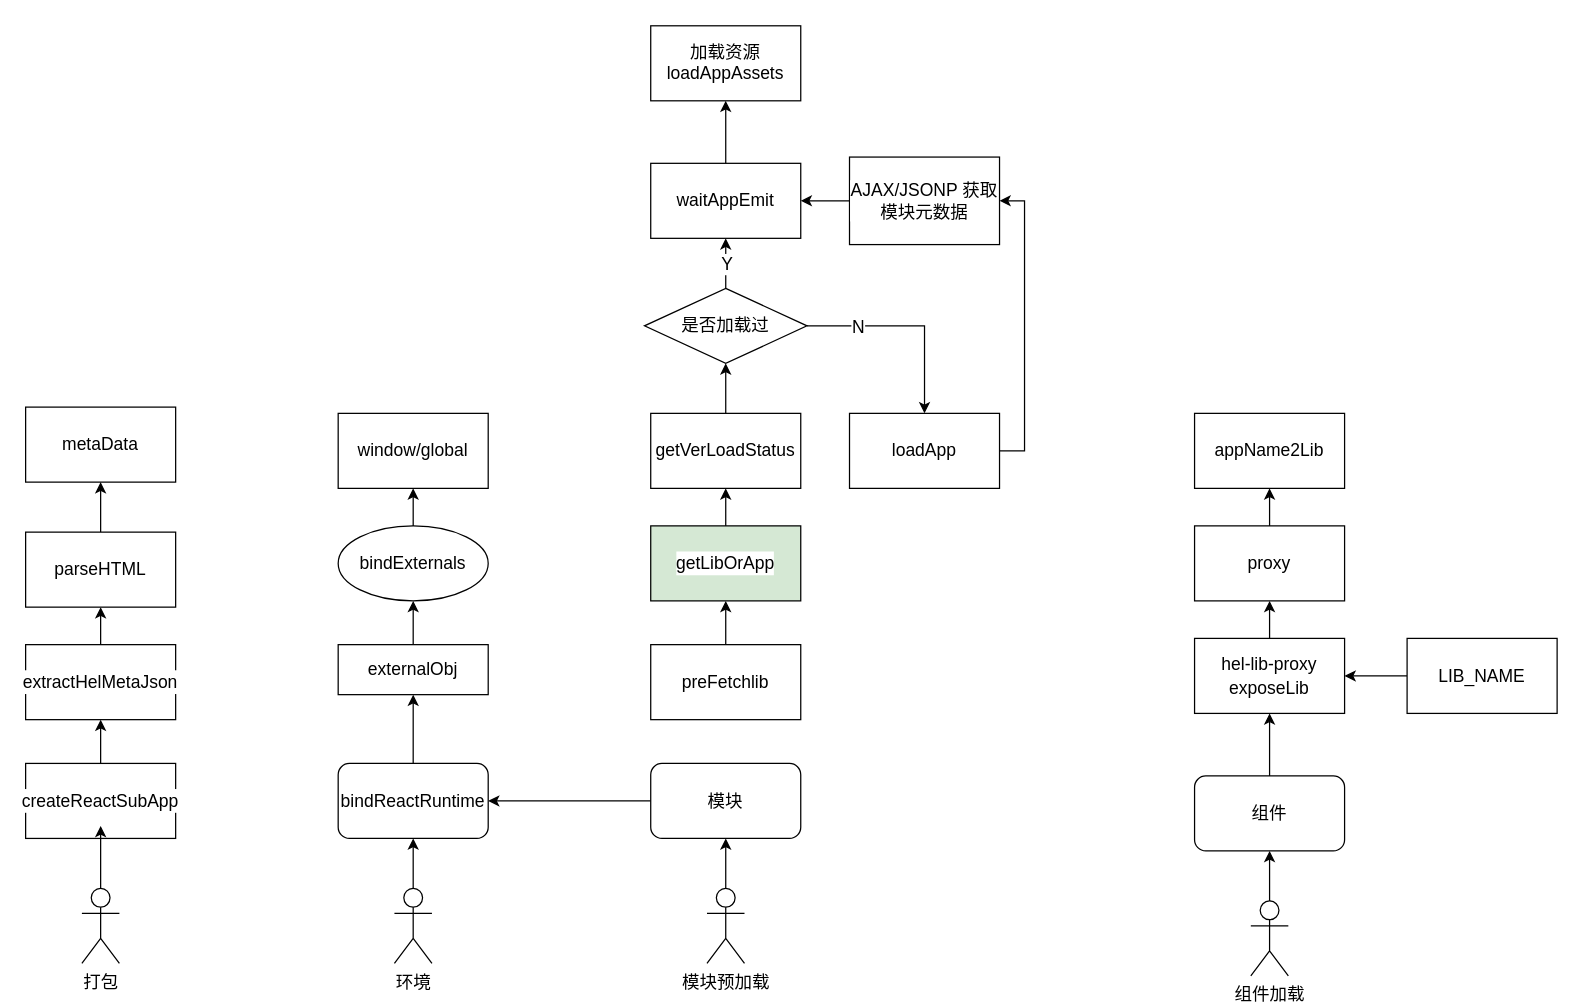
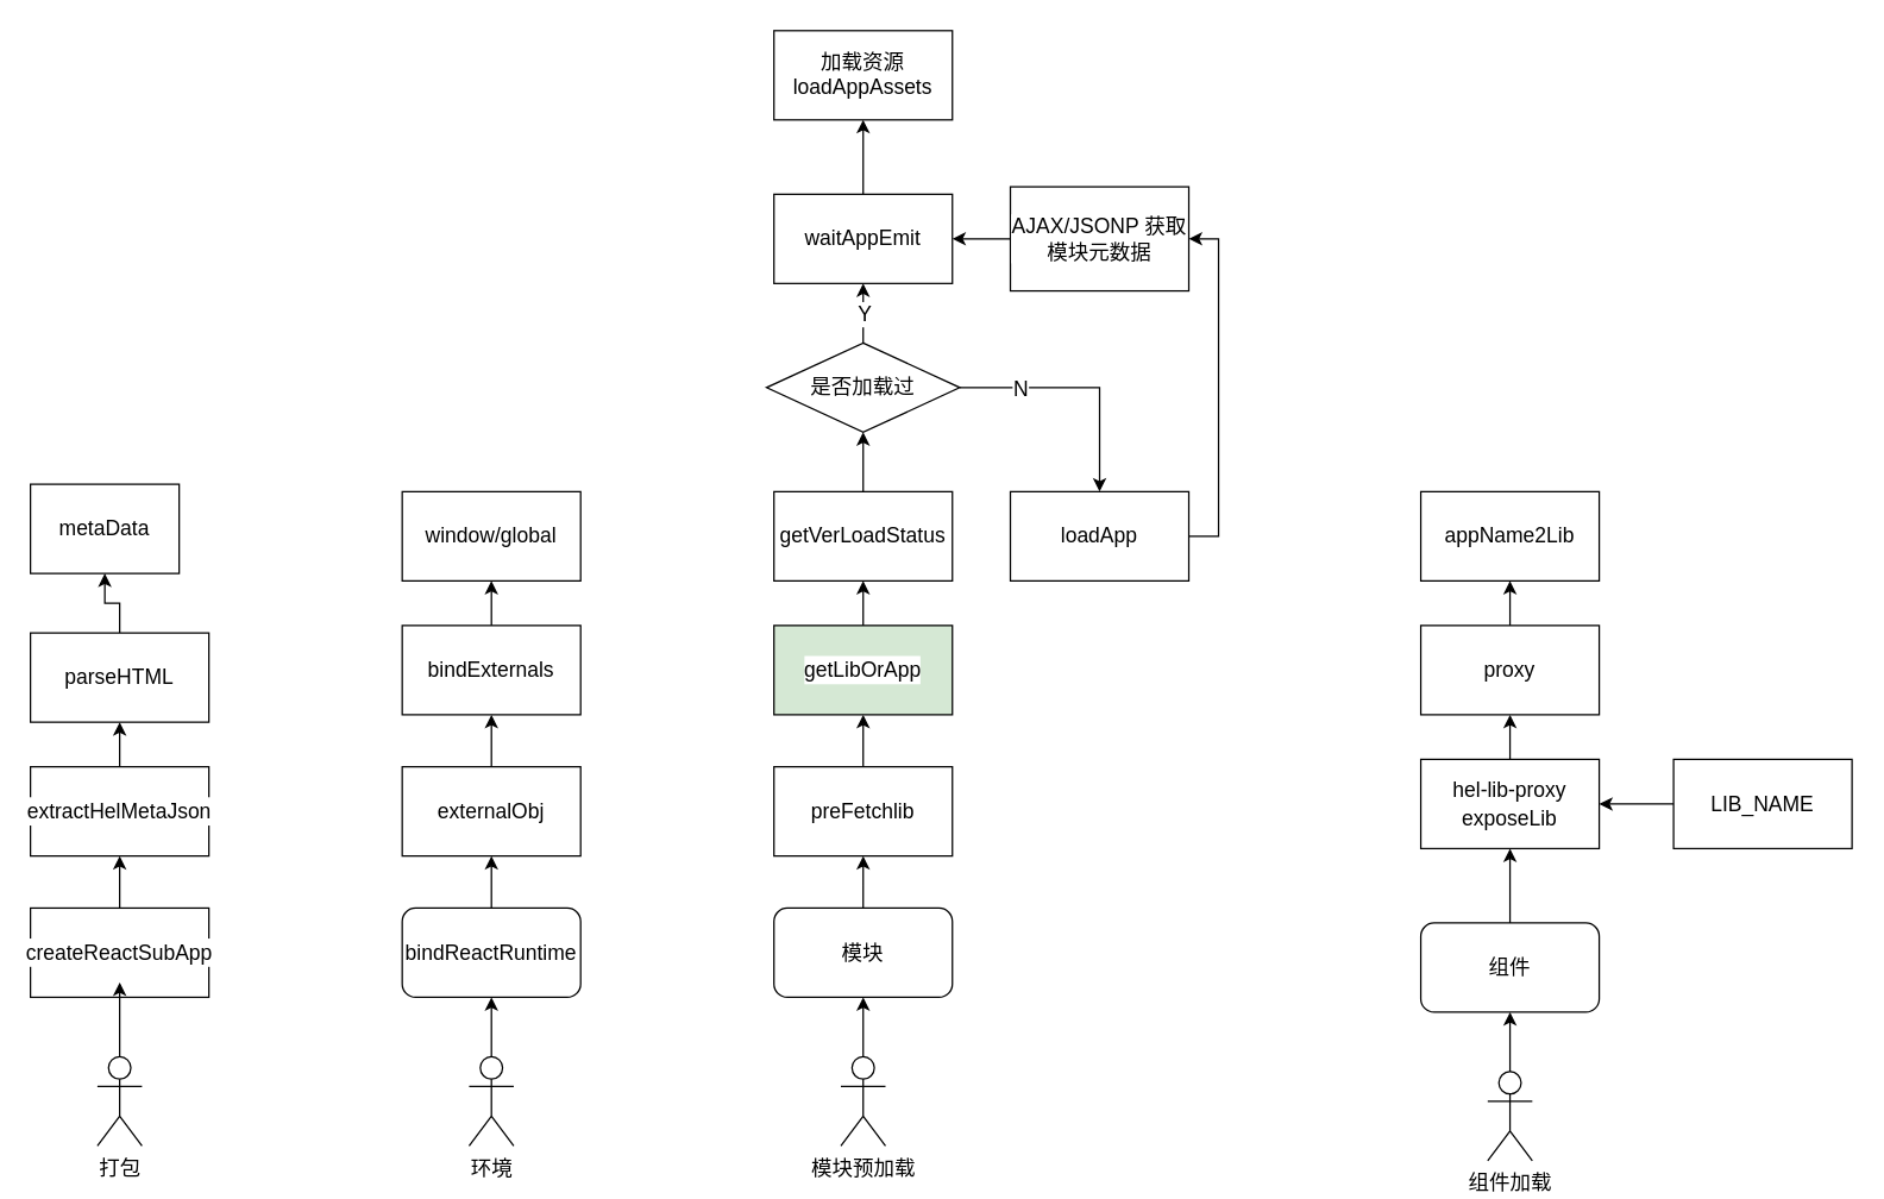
- <mxCell id="50" value="metaData" style="rounded=0;whiteSpace=wrap;html=1;fontSize=14;fontColor=default;labelBackgroundColor=default;fontFamily=Helvetica;" parent="1" vertex="1"><mxGeometry x="20" y="325" width="120" height="60" as="geometry" /></mxCell>
+ <mxCell id="50" value="metaData" style="rounded=0;whiteSpace=wrap;html=1;fontSize=14;fontColor=default;labelBackgroundColor=default;fontFamily=Helvetica;" parent="1" vertex="1"><mxGeometry x="20" y="325" width="100" height="60" as="geometry" /></mxCell>
- <mxCell id="31" value="&lt;div style=&quot;font-size: 14px; line-height: 19px; white-space: pre;&quot;&gt;&lt;span style=&quot;font-size: 14px;&quot;&gt;bindExternals&lt;/span&gt;&lt;/div&gt;" style="ellipse;whiteSpace=wrap;html=1;fontSize=14;fontColor=default;labelBackgroundColor=default;fontFamily=Helvetica;" parent="1" vertex="1"><mxGeometry x="270" y="420" width="120" height="60" as="geometry" /></mxCell>
+ <mxCell id="31" value="&lt;div style=&quot;font-size: 14px; line-height: 19px; white-space: pre;&quot;&gt;&lt;span style=&quot;font-size: 14px;&quot;&gt;bindExternals&lt;/span&gt;&lt;/div&gt;" style="rounded=0;whiteSpace=wrap;html=1;fontSize=14;fontColor=default;labelBackgroundColor=default;fontFamily=Helvetica;" parent="1" vertex="1"><mxGeometry x="270" y="420" width="120" height="60" as="geometry" /></mxCell>
- <mxCell id="29" value="&lt;div style=&quot;font-size: 14px; line-height: 19px; white-space: pre;&quot;&gt;&lt;span style=&quot;font-size: 14px;&quot;&gt;externalObj&lt;/span&gt;&lt;/div&gt;" style="rounded=0;whiteSpace=wrap;html=1;fontSize=14;fontColor=default;labelBackgroundColor=default;fontFamily=Helvetica;" parent="1" vertex="1"><mxGeometry x="270" y="515" width="120" height="40" as="geometry" /></mxCell>
+ <mxCell id="29" value="&lt;div style=&quot;font-size: 14px; line-height: 19px; white-space: pre;&quot;&gt;&lt;span style=&quot;font-size: 14px;&quot;&gt;externalObj&lt;/span&gt;&lt;/div&gt;" style="rounded=0;whiteSpace=wrap;html=1;fontSize=14;fontColor=default;labelBackgroundColor=default;fontFamily=Helvetica;" parent="1" vertex="1"><mxGeometry x="270" y="515" width="120" height="60" as="geometry" /></mxCell>
- <mxCell id="2" style="edgeStyle=orthogonalEdgeStyle;rounded=0;orthogonalLoop=1;jettySize=auto;html=1;fontColor=default;labelBackgroundColor=default;fontFamily=Helvetica;align=center;fontStyle=0;fontSize=14;" parent="1" source="3" target="27" edge="1"><mxGeometry relative="1" as="geometry" /></mxCell>
+ <mxCell id="2" style="edgeStyle=orthogonalEdgeStyle;rounded=0;orthogonalLoop=1;jettySize=auto;html=1;fontColor=default;labelBackgroundColor=default;fontFamily=Helvetica;align=center;fontStyle=0;fontSize=14;" parent="1" source="3" target="7" edge="1"><mxGeometry relative="1" as="geometry" /></mxCell>
